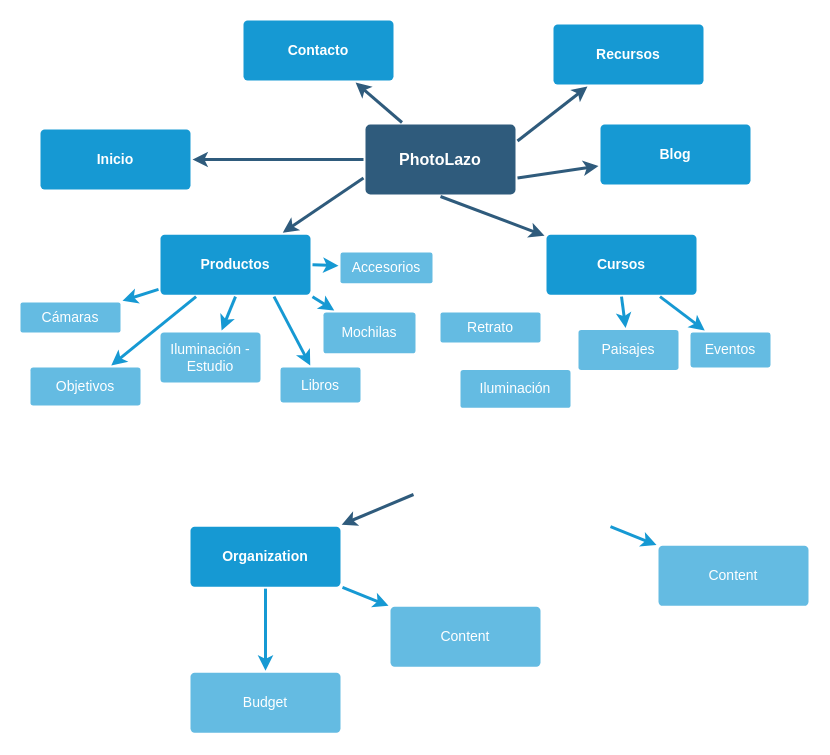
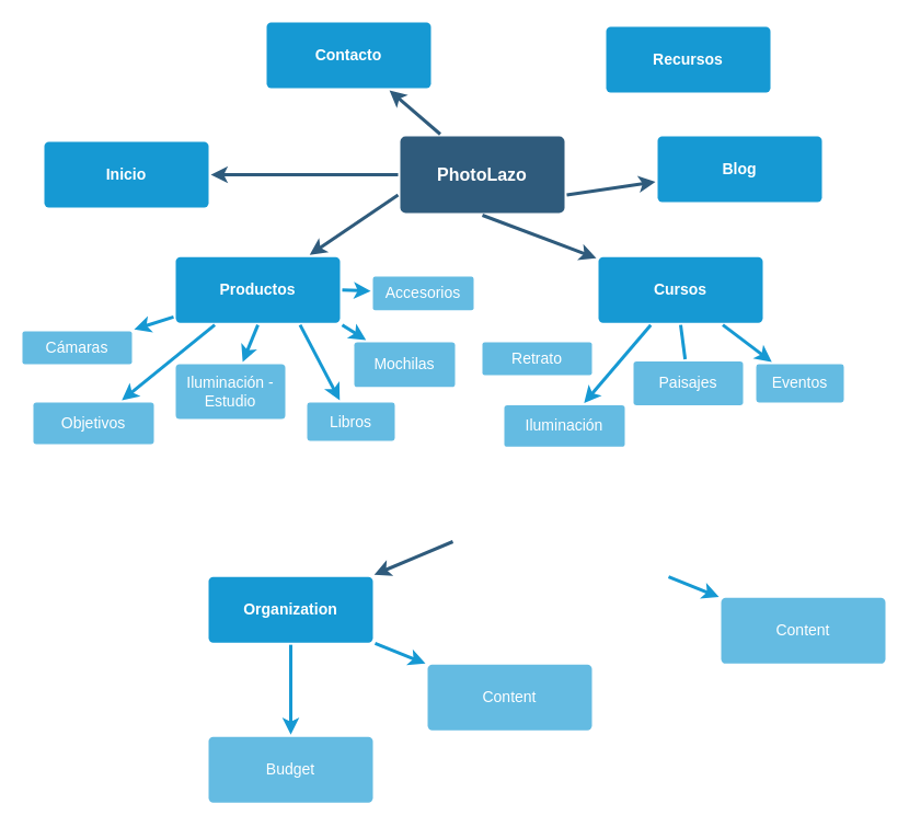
- <mxCell id="38" value="" style="edgeStyle=none;rounded=0;jumpStyle=none;html=1;shadow=0;labelBackgroundColor=none;startArrow=none;startFill=0;endArrow=classic;endFill=1;jettySize=auto;orthogonalLoop=1;strokeColor=#2F5B7C;strokeWidth=3;fontFamily=Helvetica;fontSize=16;fontColor=#23445D;spacing=5;exitX=1;exitY=0.25;exitDx=0;exitDy=0;" edge="1" parent="1" target="39" source="3"><mxGeometry relative="1" as="geometry"><mxPoint x="517" y="92.5" as="sourcePoint" /></mxGeometry></mxCell>
- <mxCell id="29" value="" style="edgeStyle=none;rounded=0;jumpStyle=none;html=1;shadow=0;labelBackgroundColor=none;startArrow=none;startFill=0;endArrow=classic;endFill=1;jettySize=auto;orthogonalLoop=1;strokeColor=#1699D3;strokeWidth=3;fontFamily=Helvetica;fontSize=14;fontColor=#FFFFFF;spacing=5;exitX=0.5;exitY=1;exitDx=0;exitDy=0;" edge="1" parent="1" source="30" target="31"><mxGeometry relative="1" as="geometry"><mxPoint x="666" y="342" as="sourcePoint" /></mxGeometry></mxCell>
+ <mxCell id="29" value="" style="edgeStyle=none;rounded=0;jumpStyle=none;html=1;shadow=0;labelBackgroundColor=none;startArrow=none;startFill=0;endArrow=none;endFill=1;jettySize=auto;orthogonalLoop=1;strokeColor=#1699D3;strokeWidth=3;fontFamily=Helvetica;fontSize=14;fontColor=#FFFFFF;spacing=5;exitX=0.5;exitY=1;exitDx=0;exitDy=0;" edge="1" parent="1" source="30" target="31"><mxGeometry relative="1" as="geometry"><mxPoint x="666" y="342" as="sourcePoint" /></mxGeometry></mxCell>
+ <mxCell id="28" value="" style="edgeStyle=none;rounded=0;jumpStyle=none;html=1;shadow=0;labelBackgroundColor=none;startArrow=none;startFill=0;endArrow=classic;endFill=1;jettySize=auto;orthogonalLoop=1;strokeColor=#1699D3;strokeWidth=3;fontFamily=Helvetica;fontSize=14;fontColor=#FFFFFF;spacing=5;" edge="1" parent="1" source="30" target="32"><mxGeometry relative="1" as="geometry" /></mxCell>
